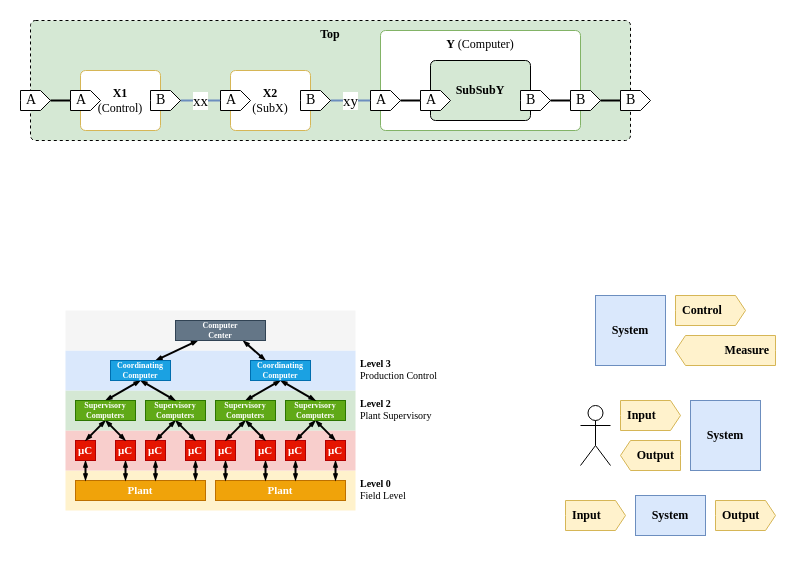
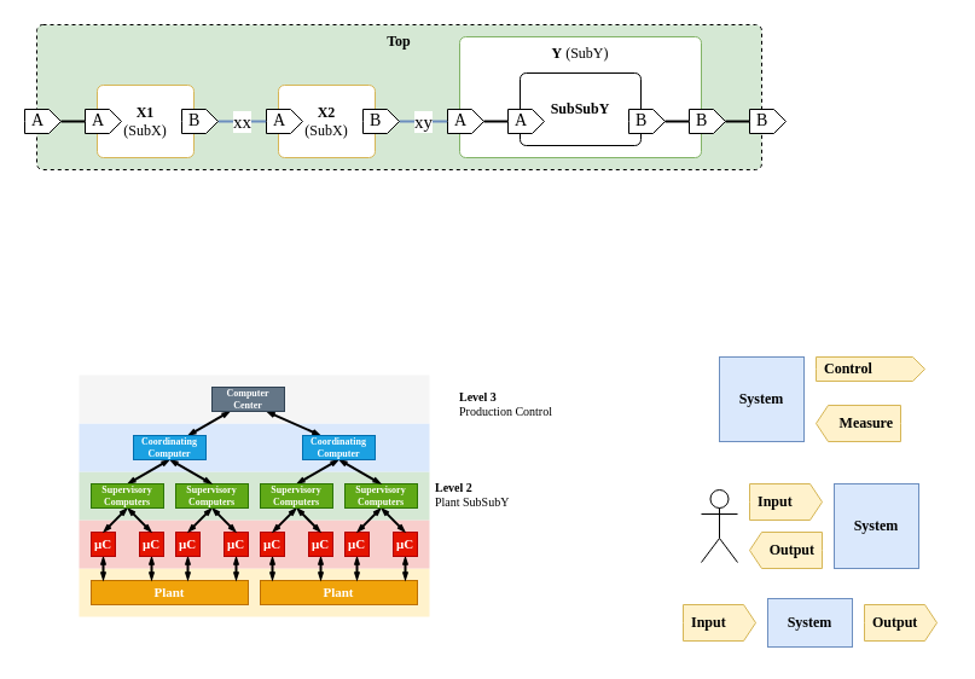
- <mxCell id="50" value="&lt;b&gt;Y&lt;/b&gt;&amp;nbsp;(Computer)" style="rounded=1;whiteSpace=wrap;html=1;verticalAlign=top;fontFamily=Cascadia Code;fontStyle=0;container=0;fillColor=#FFFFFF;strokeColor=#82b366;absoluteArcSize=1;arcSize=10;" vertex="1" parent="1"><mxGeometry x="380" y="30" width="200" height="100" as="geometry" /></mxCell>
+ <mxCell id="50" value="&lt;b&gt;Y&lt;/b&gt;&amp;nbsp;(SubY)" style="rounded=1;whiteSpace=wrap;html=1;verticalAlign=top;fontFamily=Cascadia Code;fontStyle=0;container=0;fillColor=#FFFFFF;strokeColor=#82b366;absoluteArcSize=1;arcSize=10;" vertex="1" parent="1"><mxGeometry x="380" y="30" width="200" height="100" as="geometry" /></mxCell>
- <mxCell id="51" value="SubSubY" style="rounded=1;whiteSpace=wrap;html=1;fontFamily=Cascadia Code;container=0;absoluteArcSize=1;arcSize=10;fontStyle=1;fillColor=#d5e8d4;" vertex="1" parent="1"><mxGeometry x="430" y="60" width="100" height="60" as="geometry" /></mxCell>
+ <mxCell id="51" value="SubSubY" style="rounded=1;whiteSpace=wrap;html=1;fontFamily=Cascadia Code;container=0;absoluteArcSize=1;arcSize=10;fontStyle=1" vertex="1" parent="1"><mxGeometry x="430" y="60" width="100" height="60" as="geometry" /></mxCell>
- <mxCell id="52" value="X1&lt;br&gt;&lt;span style=&quot;font-weight: normal;&quot;&gt;(Control)&lt;/span&gt;" style="rounded=1;whiteSpace=wrap;html=1;fontFamily=Cascadia Code;fillColor=#FFFFFF;strokeColor=#d6b656;fontStyle=1;absoluteArcSize=1;arcSize=10;" vertex="1" parent="1"><mxGeometry x="80" y="70" width="80" height="60" as="geometry" /></mxCell>
+ <mxCell id="52" value="X1&lt;br&gt;&lt;span style=&quot;font-weight: normal;&quot;&gt;(SubX)&lt;/span&gt;" style="rounded=1;whiteSpace=wrap;html=1;fontFamily=Cascadia Code;fillColor=#FFFFFF;strokeColor=#d6b656;fontStyle=1;absoluteArcSize=1;arcSize=10;" vertex="1" parent="1"><mxGeometry x="80" y="70" width="80" height="60" as="geometry" /></mxCell>
- <mxCell id="73" value="Control" style="html=1;shadow=0;dashed=0;align=left;verticalAlign=middle;shape=mxgraph.arrows2.arrow;dy=0;dx=10;notch=0;rounded=0;fillStyle=auto;strokeWidth=1;fontFamily=Cascadia Code;fontSize=12;spacingLeft=5;fillColor=#fff2cc;strokeColor=#d6b656;fontStyle=1" vertex="1" parent="1"><mxGeometry x="675" y="295" width="70" height="30" as="geometry" /></mxCell>
+ <mxCell id="73" value="Control" style="html=1;shadow=0;dashed=0;align=left;verticalAlign=middle;shape=mxgraph.arrows2.arrow;dy=0;dx=10;notch=0;rounded=0;fillStyle=auto;strokeWidth=1;fontFamily=Cascadia Code;fontSize=12;spacingLeft=5;fillColor=#fff2cc;strokeColor=#d6b656;fontStyle=1" vertex="1" parent="1"><mxGeometry x="675" y="295" width="90" height="20" as="geometry" /></mxCell>
- <mxCell id="29" value="Computer&lt;br&gt;Center" style="rounded=0;whiteSpace=wrap;html=1;fillColor=#647687;strokeColor=#314354;fillStyle=auto;shadow=0;strokeWidth=1;perimeterSpacing=0;fontColor=#ffffff;fontFamily=Cascadia Code;fontStyle=1;fontSize=8;" vertex="1" parent="1"><mxGeometry x="175" y="320" width="90" height="20" as="geometry" /></mxCell>
+ <mxCell id="29" value="Computer&lt;br&gt;Center" style="rounded=0;whiteSpace=wrap;html=1;fillColor=#647687;strokeColor=#314354;fillStyle=auto;shadow=0;strokeWidth=1;perimeterSpacing=0;fontColor=#ffffff;fontFamily=Cascadia Code;fontStyle=1;fontSize=8;" vertex="1" parent="1"><mxGeometry x="175" y="320" width="60" height="20" as="geometry" /></mxCell>
- <mxCell id="72" value="Measure" style="html=1;shadow=0;dashed=0;align=right;verticalAlign=middle;shape=mxgraph.arrows2.arrow;dy=0;dx=10;notch=0;rounded=0;fillStyle=auto;strokeWidth=1;fontFamily=Cascadia Code;fontSize=12;spacingLeft=0;fillColor=#fff2cc;strokeColor=#d6b656;fontStyle=1;flipH=1;spacingRight=5;" vertex="1" parent="1"><mxGeometry x="675" y="335" width="100" height="30" as="geometry" /></mxCell>
+ <mxCell id="72" value="Measure" style="html=1;shadow=0;dashed=0;align=right;verticalAlign=middle;shape=mxgraph.arrows2.arrow;dy=0;dx=10;notch=0;rounded=0;fillStyle=auto;strokeWidth=1;fontFamily=Cascadia Code;fontSize=12;spacingLeft=0;fillColor=#fff2cc;strokeColor=#d6b656;fontStyle=1;flipH=1;spacingRight=5;" vertex="1" parent="1"><mxGeometry x="675" y="335" width="70" height="30" as="geometry" /></mxCell>
- <mxCell id="80" value="&lt;span style=&quot;font-size: 10px;&quot;&gt;Level 3&lt;br style=&quot;font-size: 10px;&quot;&gt;&lt;span style=&quot;font-weight: 400; font-size: 10px;&quot;&gt;Production Control&lt;/span&gt;&lt;br style=&quot;font-size: 10px;&quot;&gt;&lt;/span&gt;" style="text;html=1;strokeColor=none;fillColor=none;align=left;verticalAlign=middle;whiteSpace=wrap;rounded=0;shadow=0;fillStyle=auto;strokeWidth=1;spacingLeft=5;fontFamily=Cascadia Code;fontSize=10;spacing=0;spacingBottom=0;spacingTop=-2;fontStyle=1" vertex="1" parent="1"><mxGeometry x="355" y="350" width="130" height="40" as="geometry" /></mxCell>
+ <mxCell id="80" value="&lt;span style=&quot;font-size: 10px;&quot;&gt;Level 3&lt;br style=&quot;font-size: 10px;&quot;&gt;&lt;span style=&quot;font-weight: 400; font-size: 10px;&quot;&gt;Production Control&lt;/span&gt;&lt;br style=&quot;font-size: 10px;&quot;&gt;&lt;/span&gt;" style="text;html=1;strokeColor=none;fillColor=none;align=left;verticalAlign=middle;whiteSpace=wrap;rounded=0;shadow=0;fillStyle=auto;strokeWidth=1;spacingLeft=5;fontFamily=Cascadia Code;fontSize=10;spacing=0;spacingBottom=0;spacingTop=-2;fontStyle=1" vertex="1" parent="1"><mxGeometry x="375" y="315" width="130" height="40" as="geometry" /></mxCell>
- <mxCell id="81" value="&lt;span style=&quot;font-size: 10px;&quot;&gt;Level 2&lt;br style=&quot;font-size: 10px;&quot;&gt;&lt;span style=&quot;font-weight: normal; font-size: 10px;&quot;&gt;Plant Supervisory&lt;/span&gt;&lt;br style=&quot;font-size: 10px;&quot;&gt;&lt;/span&gt;" style="text;html=1;strokeColor=none;fillColor=none;align=left;verticalAlign=middle;whiteSpace=wrap;rounded=0;shadow=0;fillStyle=auto;strokeWidth=1;spacingLeft=5;fontFamily=Cascadia Code;fontSize=10;spacing=0;spacingBottom=0;spacingTop=-2;fontStyle=1" vertex="1" parent="1"><mxGeometry x="355" y="390" width="130" height="40" as="geometry" /></mxCell>
+ <mxCell id="81" value="&lt;span style=&quot;font-size: 10px;&quot;&gt;Level 2&lt;br style=&quot;font-size: 10px;&quot;&gt;&lt;span style=&quot;font-weight: normal; font-size: 10px;&quot;&gt;Plant SubSubY&lt;/span&gt;&lt;br style=&quot;font-size: 10px;&quot;&gt;&lt;/span&gt;" style="text;html=1;strokeColor=none;fillColor=none;align=left;verticalAlign=middle;whiteSpace=wrap;rounded=0;shadow=0;fillStyle=auto;strokeWidth=1;spacingLeft=5;fontFamily=Cascadia Code;fontSize=10;spacing=0;spacingBottom=0;spacingTop=-2;fontStyle=1" vertex="1" parent="1"><mxGeometry x="355" y="390" width="130" height="40" as="geometry" /></mxCell>
- <mxCell id="82" value="&lt;span style=&quot;font-size: 10px;&quot;&gt;Level 0&lt;br style=&quot;font-size: 10px;&quot;&gt;&lt;span style=&quot;font-weight: 400; font-size: 10px;&quot;&gt;Field Level&lt;/span&gt;&lt;br style=&quot;font-size: 10px;&quot;&gt;&lt;/span&gt;" style="text;html=1;strokeColor=none;fillColor=none;align=left;verticalAlign=middle;whiteSpace=wrap;rounded=0;shadow=0;fillStyle=auto;strokeWidth=1;spacingLeft=5;fontFamily=Cascadia Code;fontSize=10;spacing=0;spacingBottom=0;spacingTop=-2;fontStyle=1" vertex="1" parent="1"><mxGeometry x="355" y="470" width="130" height="40" as="geometry" /></mxCell>
